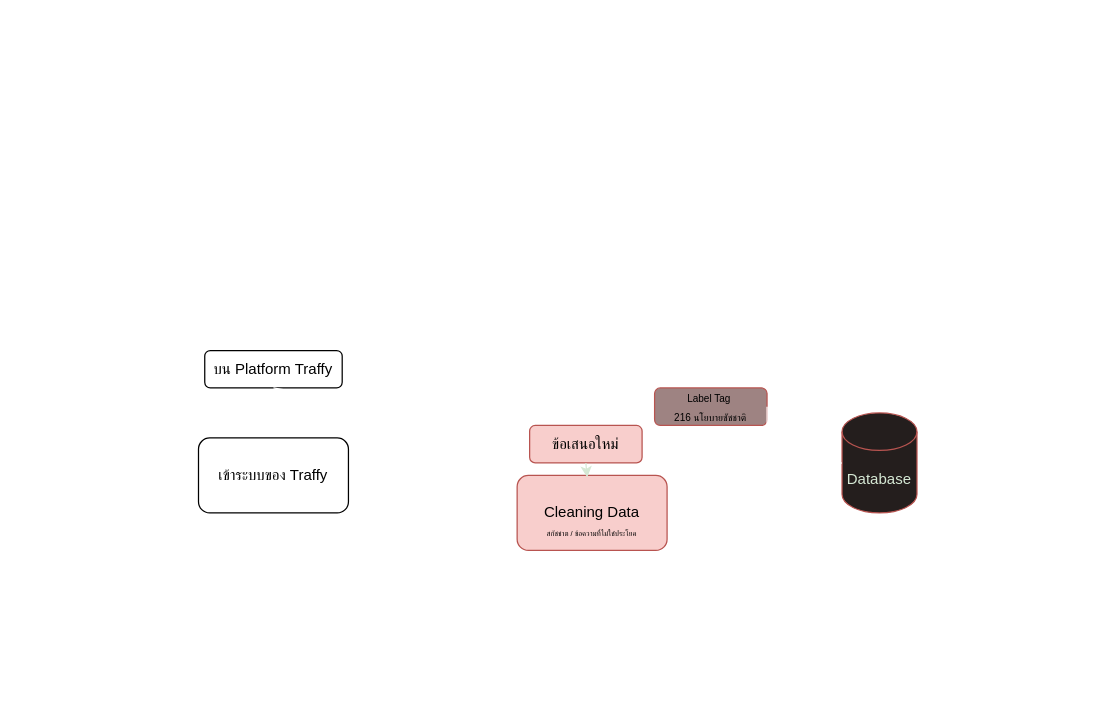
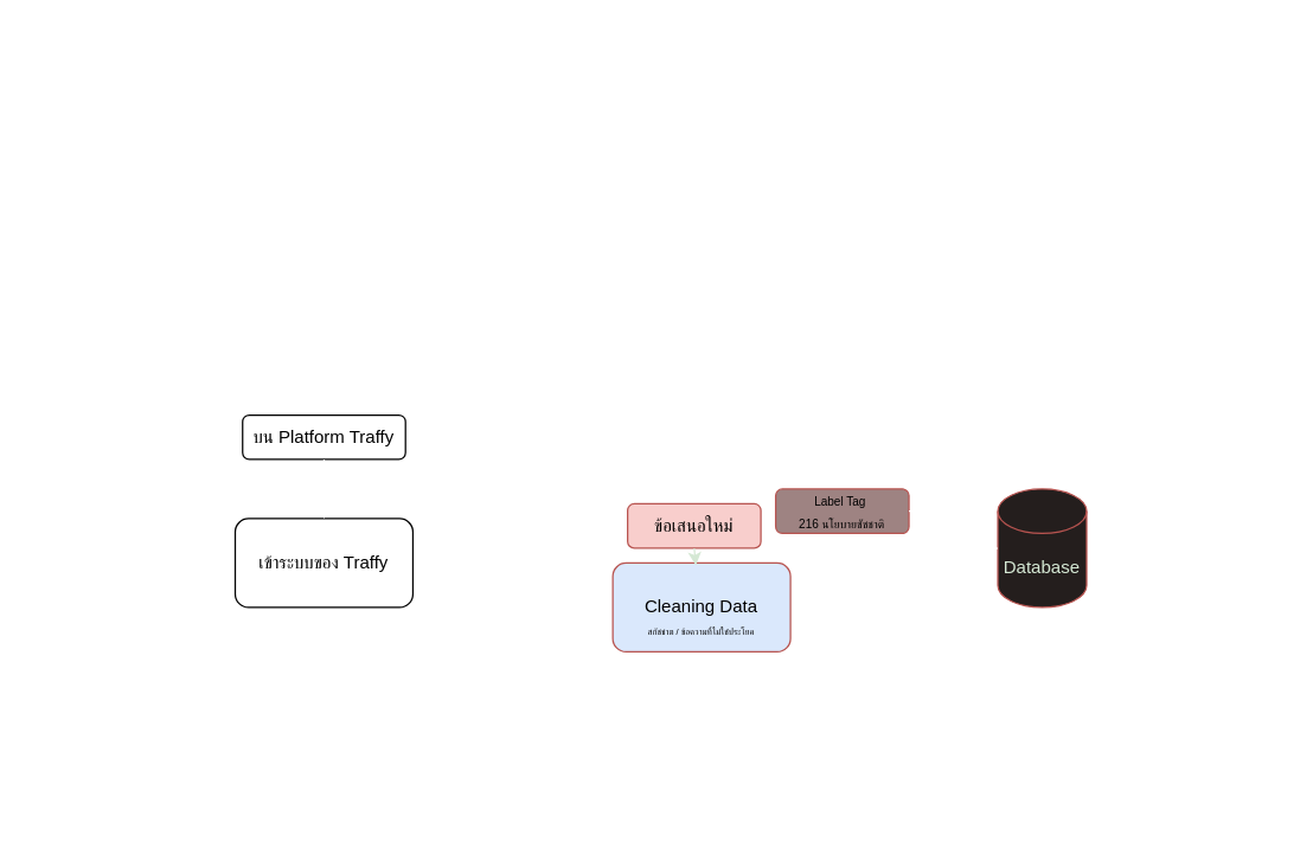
- <mxCell id="5" value="" style="endArrow=classic;html=1;rounded=0;exitX=0.5;exitY=1;exitDx=0;exitDy=0;strokeColor=#FFFFFF;" edge="1" parent="1" source="4" target="8"><mxGeometry width="50" height="50" relative="1" as="geometry"><mxPoint x="273" y="340" as="sourcePoint" /><mxPoint x="323" y="290" as="targetPoint" /></mxGeometry></mxCell>
+ <mxCell id="5" value="" style="endArrow=classic;html=1;rounded=0;exitX=0.5;exitY=1;exitDx=0;exitDy=0;entryX=0.5;entryY=0;entryDx=0;entryDy=0;strokeColor=#FFFFFF;" edge="1" parent="1" source="4" target="3"><mxGeometry width="50" height="50" relative="1" as="geometry"><mxPoint x="273" y="340" as="sourcePoint" /><mxPoint x="323" y="290" as="targetPoint" /></mxGeometry></mxCell>
- <mxCell id="10" value="&lt;font style=&quot;font-size: 8px;&quot;&gt;Label Tag&amp;nbsp;&lt;br&gt;216 นโยบายชัชชาติ&lt;/font&gt;" style="rounded=1;whiteSpace=wrap;html=1;fillColor=#9E8382;strokeColor=#b85450;" vertex="1" parent="1"><mxGeometry x="523" y="310" width="90" height="30" as="geometry" /></mxCell>
+ <mxCell id="10" value="&lt;font style=&quot;font-size: 8px;&quot;&gt;Label Tag&amp;nbsp;&lt;br&gt;216 นโยบายชัชชาติ&lt;/font&gt;" style="rounded=1;whiteSpace=wrap;html=1;fillColor=#9E8382;strokeColor=#b85450;" vertex="1" parent="1"><mxGeometry x="523" y="330" width="90" height="30" as="geometry" /></mxCell>
- <mxCell id="6" value="Cleaning Data" style="rounded=1;whiteSpace=wrap;html=1;fillColor=#f8cecc;strokeColor=#b85450;" vertex="1" parent="1"><mxGeometry x="413" y="380" width="120" height="60" as="geometry" /></mxCell>
+ <mxCell id="6" value="Cleaning Data" style="rounded=1;whiteSpace=wrap;html=1;fillColor=#dae8fc;strokeColor=#b85450;" vertex="1" parent="1"><mxGeometry x="413" y="380" width="120" height="60" as="geometry" /></mxCell>
